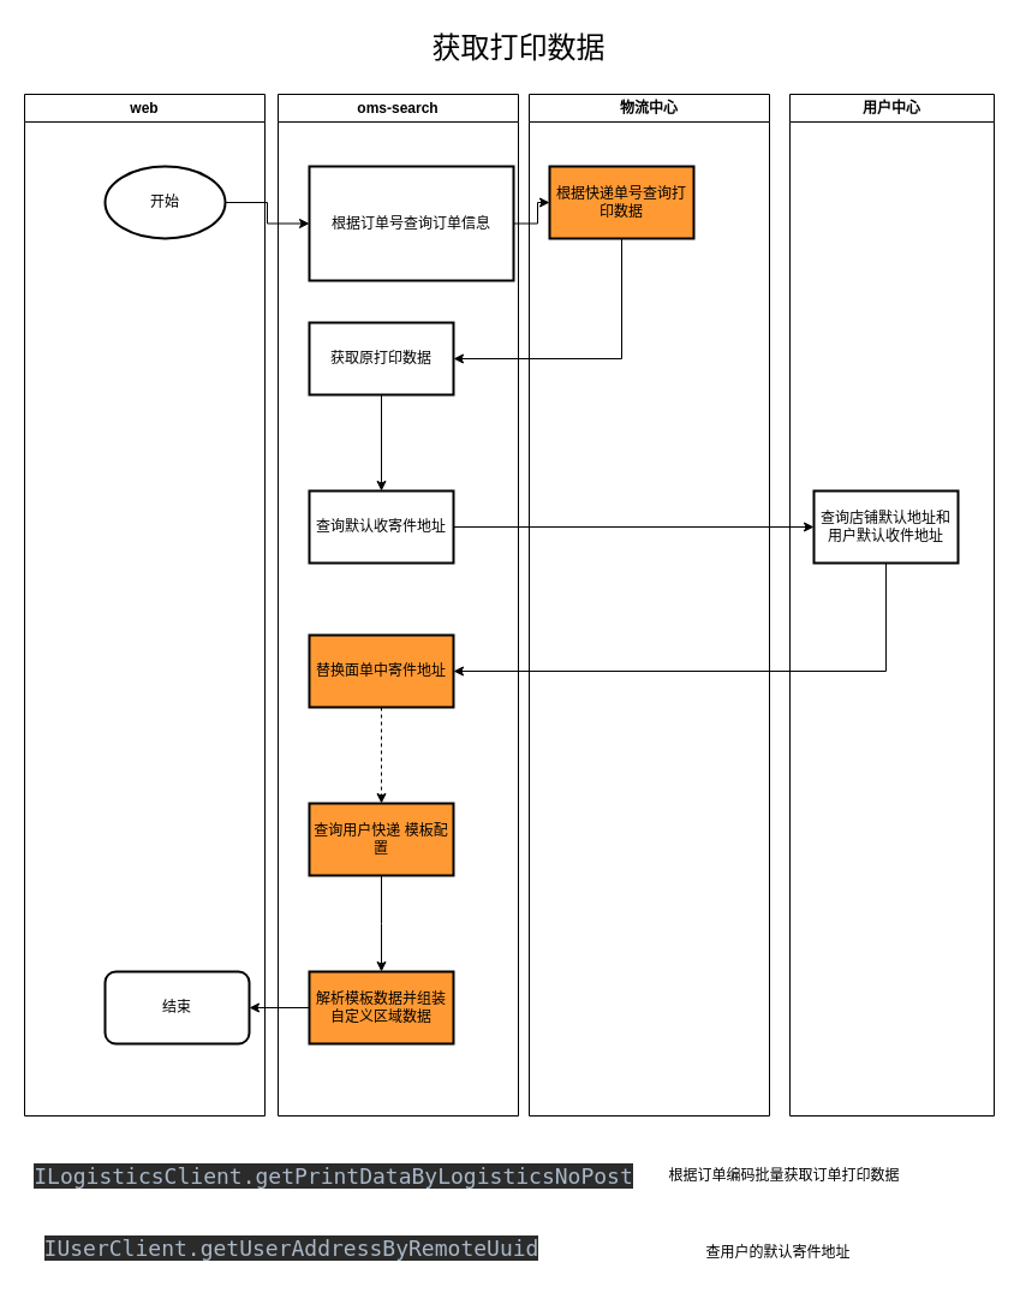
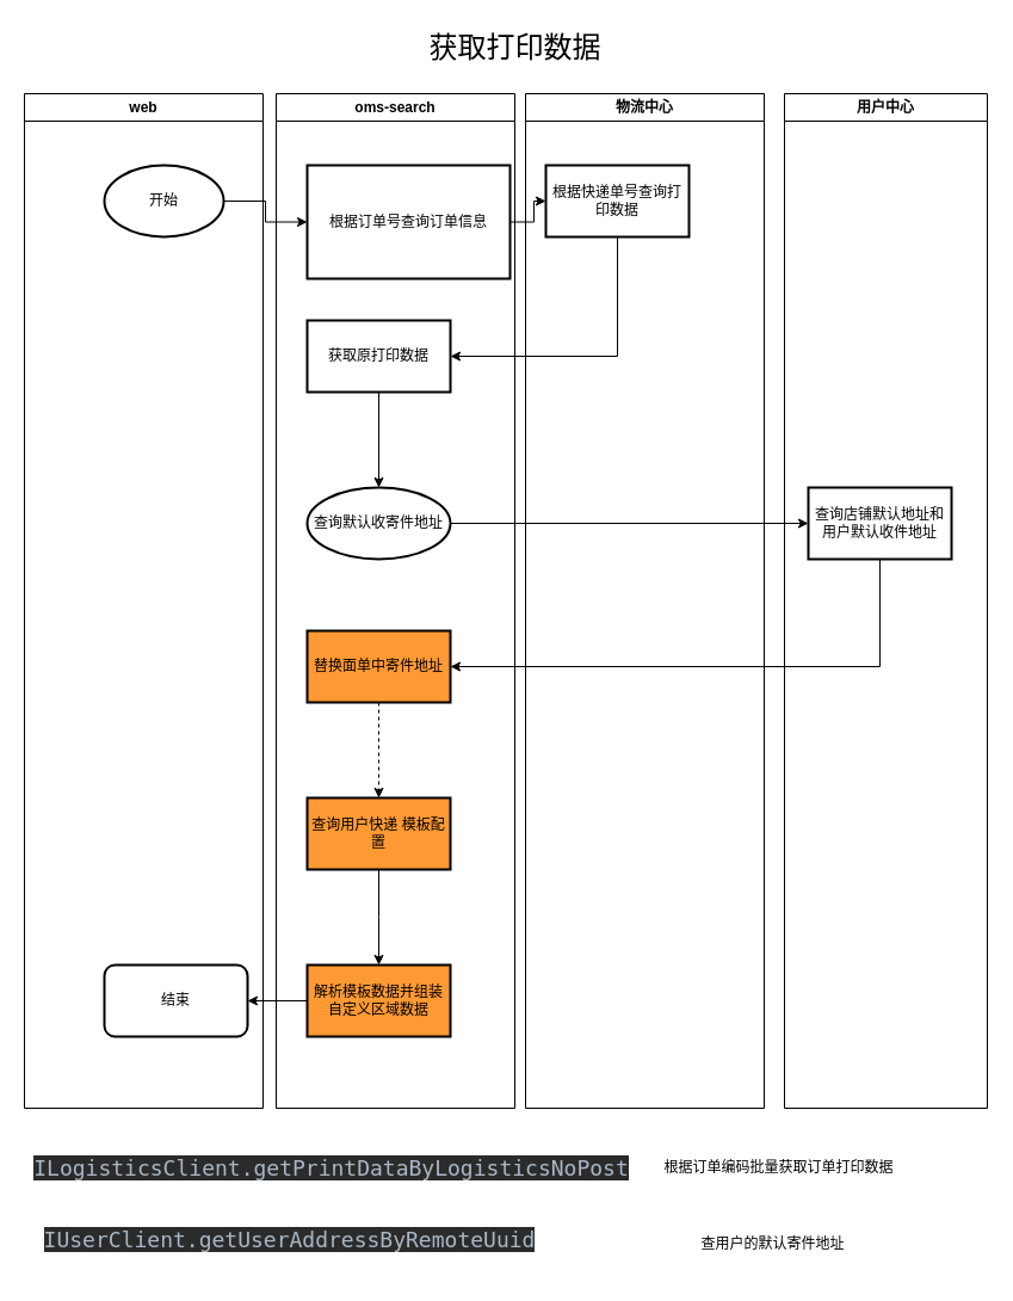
- <mxCell id="8" value="根据快递单号查询打印数据" style="whiteSpace=wrap;html=1;strokeWidth=2;fillColor=#ff9933;" vertex="1" parent="1"><mxGeometry x="457" y="138" width="120" height="60" as="geometry" /></mxCell>
+ <mxCell id="8" value="根据快递单号查询打印数据" style="whiteSpace=wrap;html=1;strokeWidth=2;" vertex="1" parent="1"><mxGeometry x="457" y="138" width="120" height="60" as="geometry" /></mxCell>
- <mxCell id="12" value="查询默认收寄件地址" style="whiteSpace=wrap;html=1;strokeWidth=2;" vertex="1" parent="1"><mxGeometry x="257" y="408" width="120" height="60" as="geometry" /></mxCell>
+ <mxCell id="12" value="查询默认收寄件地址" style="ellipse;whiteSpace=wrap;html=1;strokeWidth=2;" vertex="1" parent="1"><mxGeometry x="257" y="408" width="120" height="60" as="geometry" /></mxCell>
